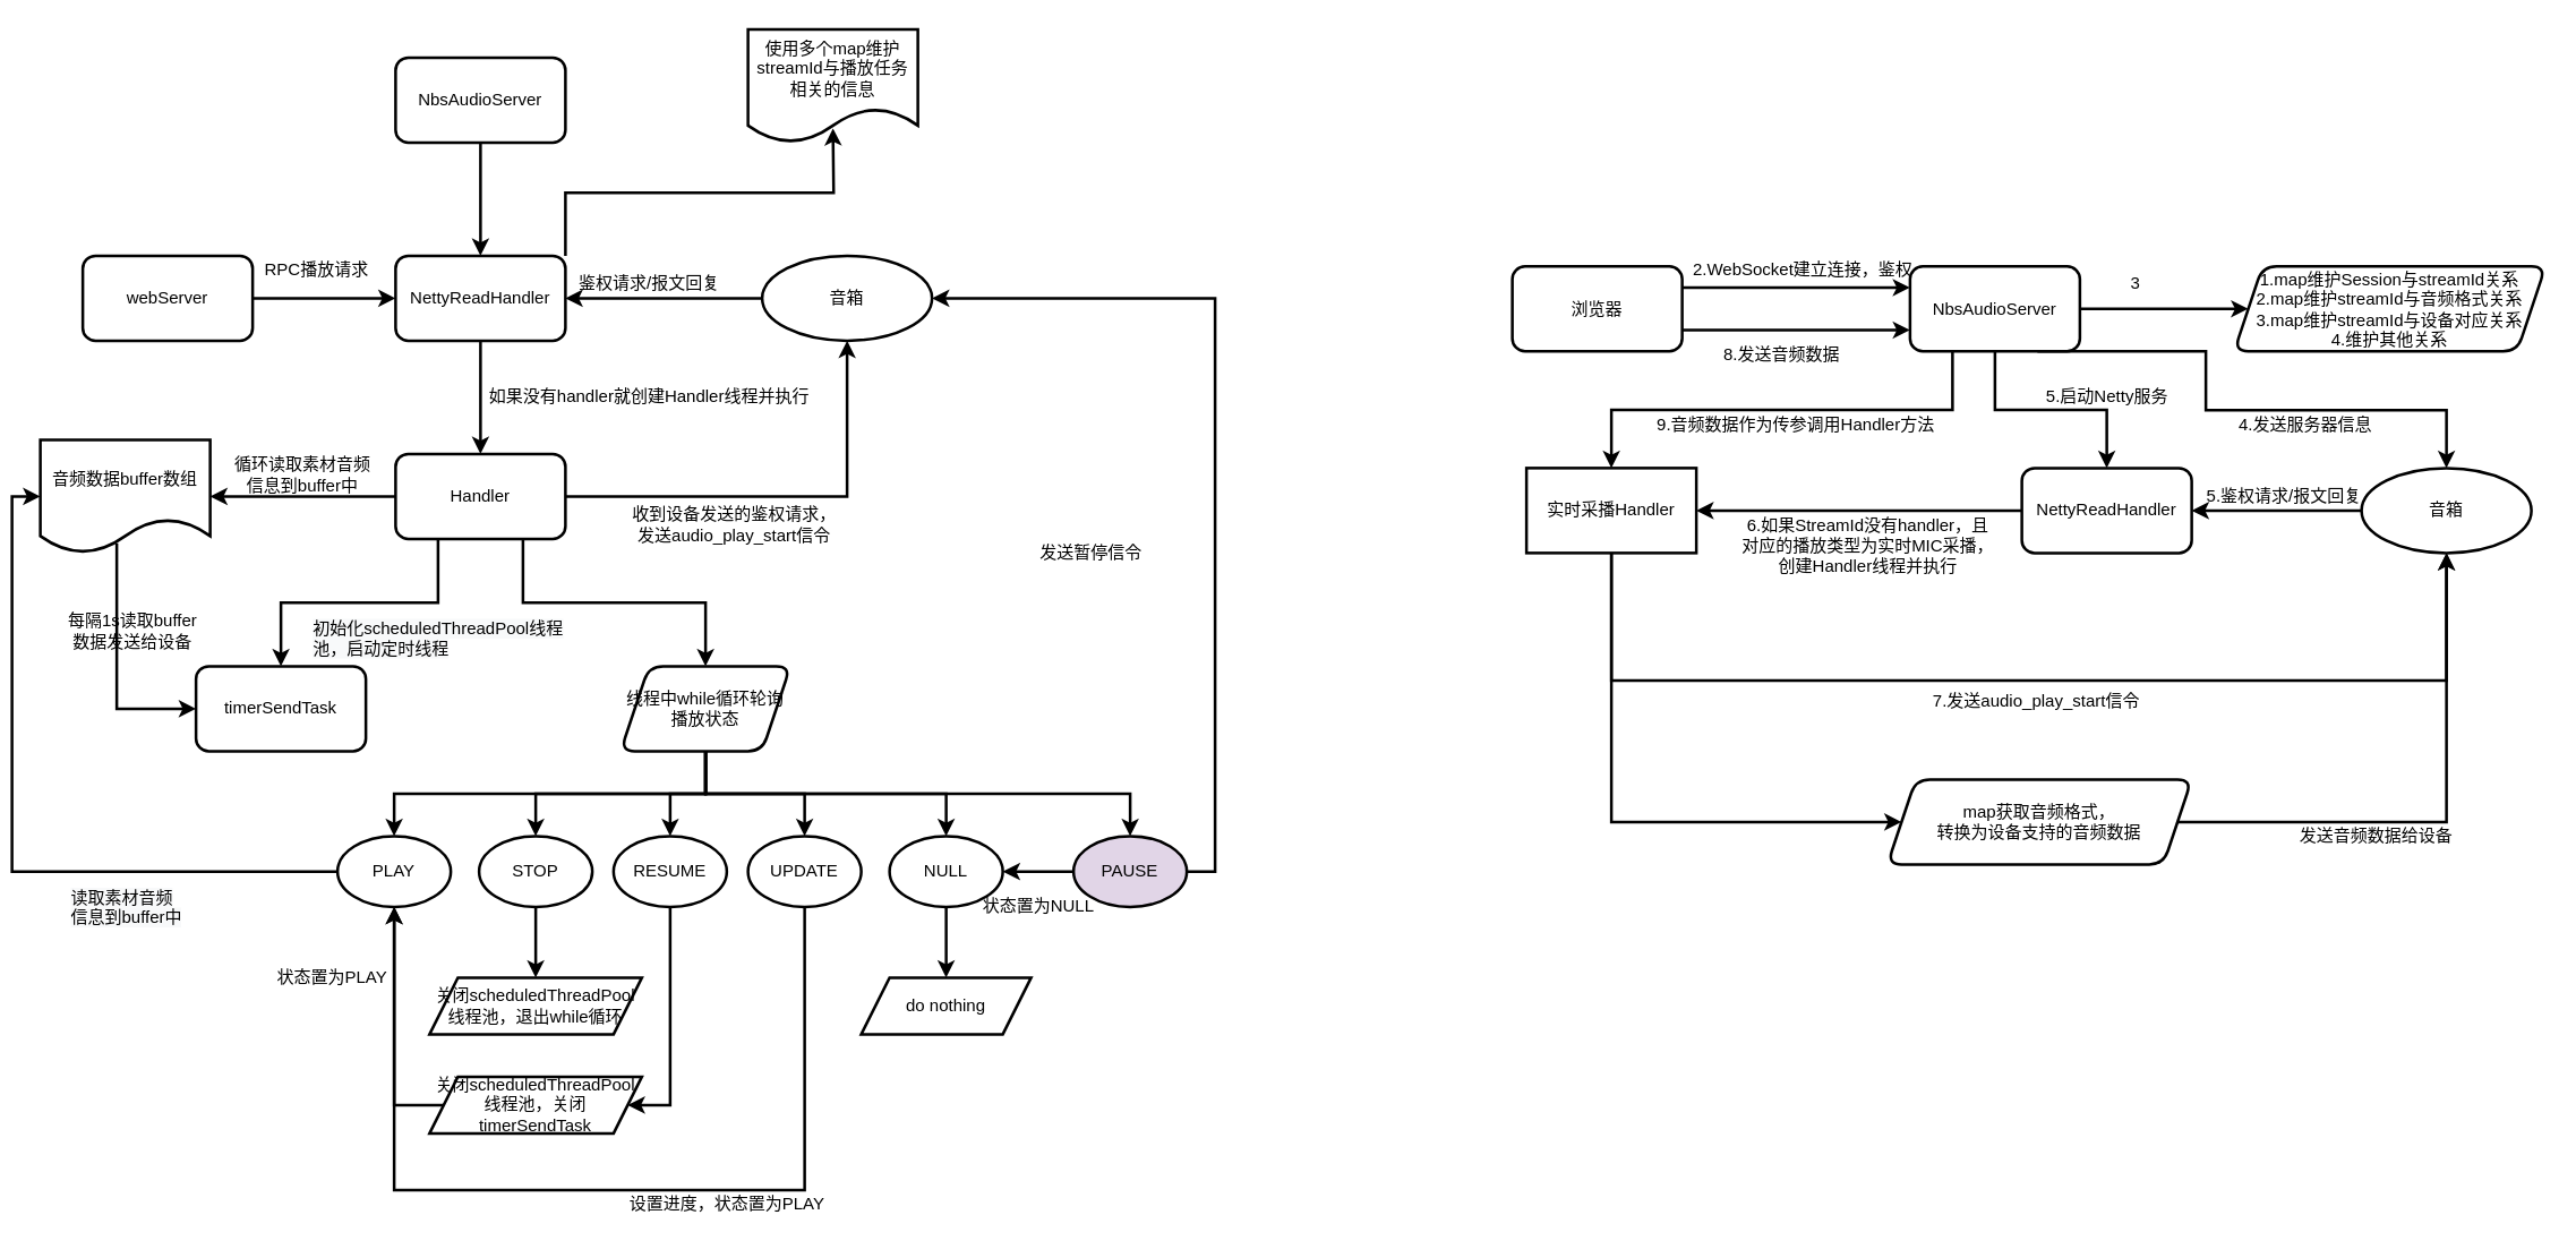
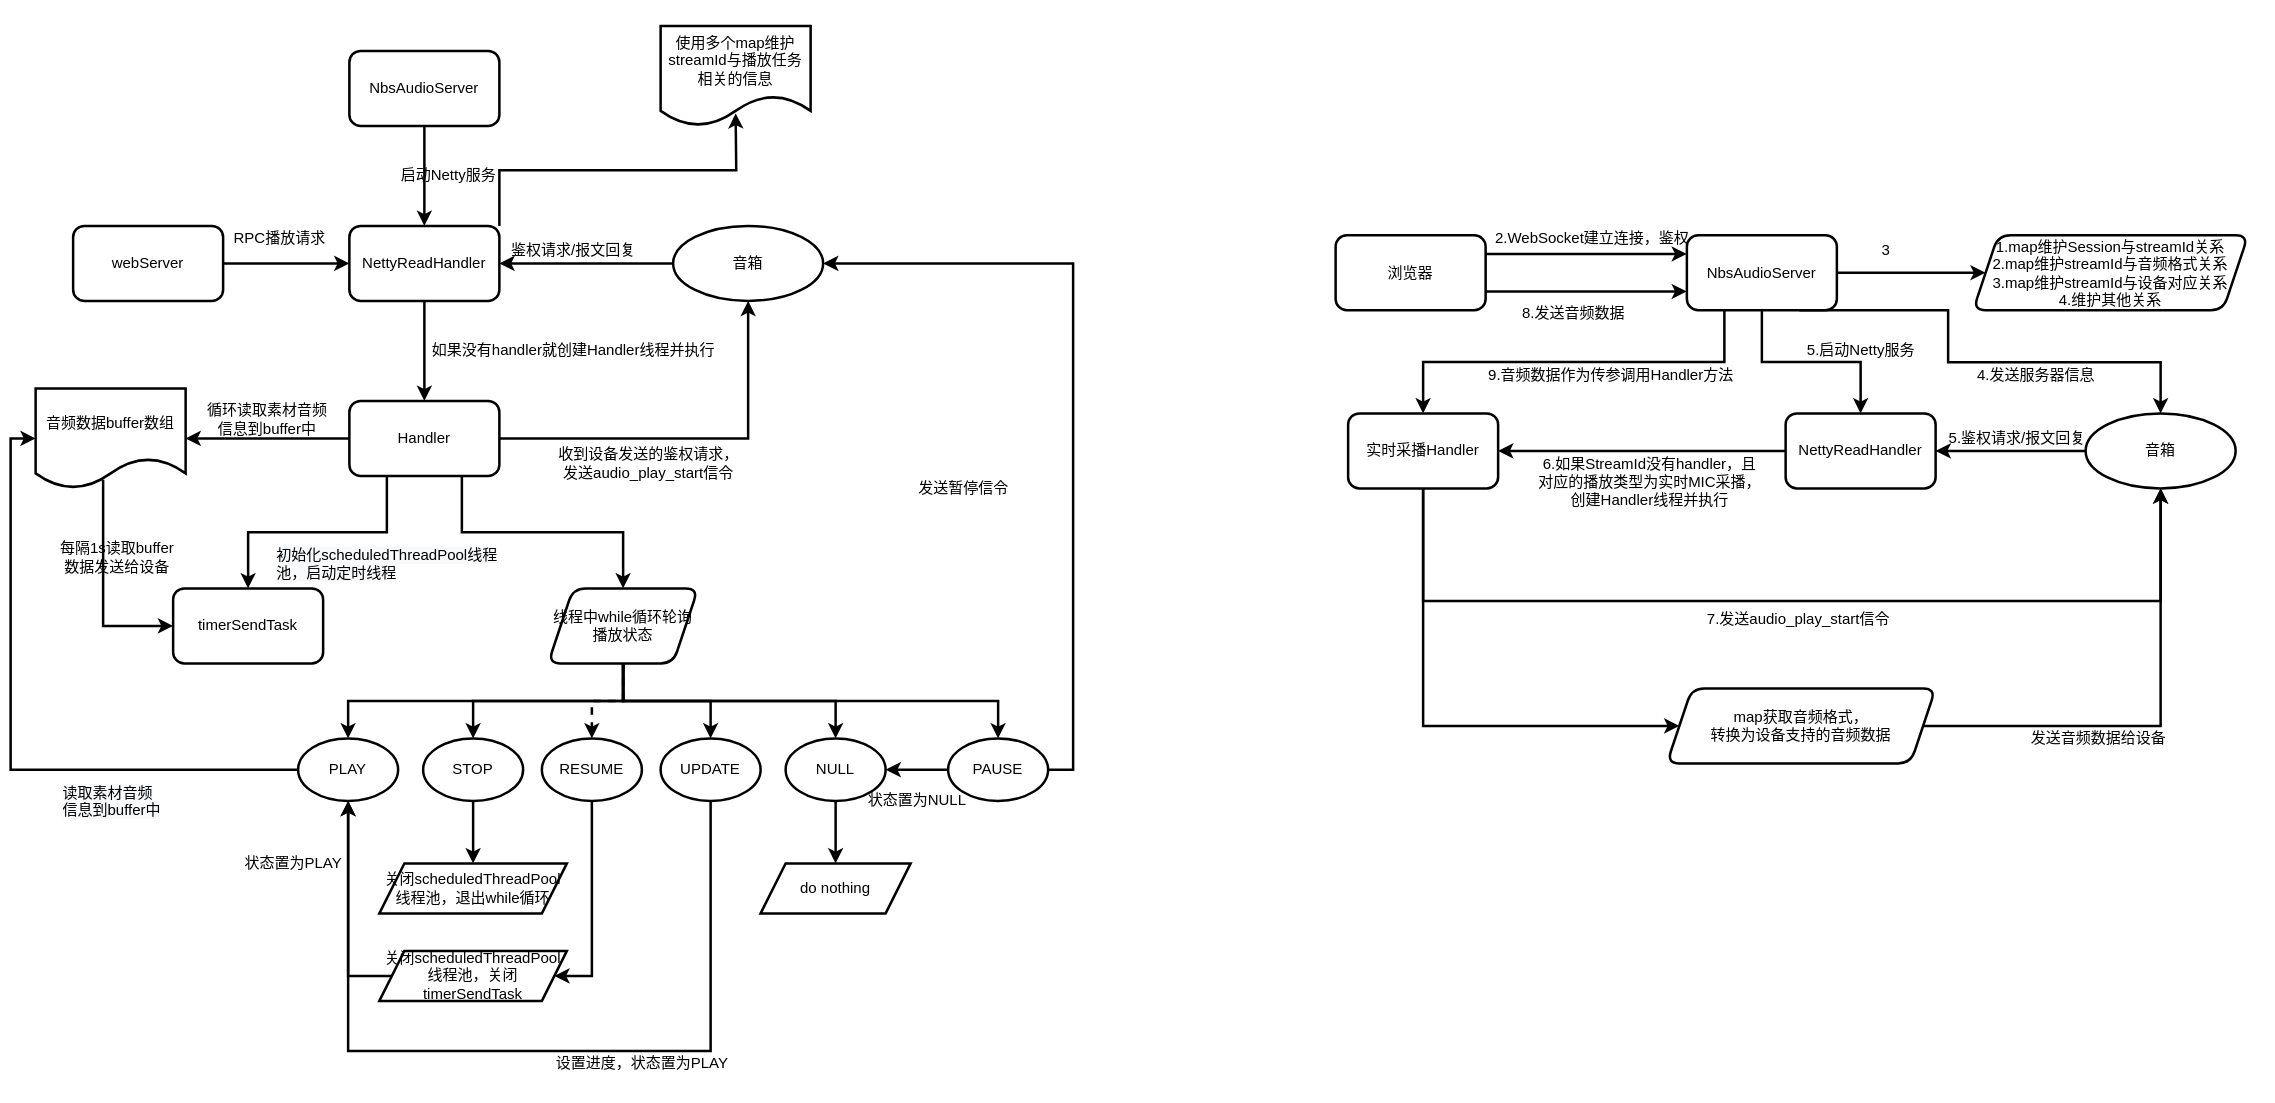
+ <mxCell id="7" value="启动Netty服务" style="text;html=1;align=center;verticalAlign=middle;resizable=0;points=[];autosize=1;sketch=0;shadow=0;strokeWidth=2;" vertex="1" parent="1"><mxGeometry x="305" y="130" width="90" height="20" as="geometry" /></mxCell>
- <mxCell id="80" value="9.音频数据作为传参调用Handler方法" style="text;html=1;align=center;verticalAlign=middle;resizable=0;points=[];autosize=1;" vertex="1" parent="1"><mxGeometry x="1155" y="290" width="210" height="20" as="geometry" /></mxCell>
+ <mxCell id="80" value="9.音频数据作为传参调用Handler方法" style="text;html=1;align=center;verticalAlign=middle;resizable=0;points=[];autosize=1;" vertex="1" parent="1"><mxGeometry x="1175" y="290" width="210" height="20" as="geometry" /></mxCell>
- <mxCell id="74" value="实时采播Handler" style="whiteSpace=wrap;html=1;strokeWidth=2;sketch=0;fillWeight=4;hachureGap=8;hachureAngle=45;shadow=0;rounded=0;" vertex="1" parent="1"><mxGeometry x="1070" y="330" width="120" height="60" as="geometry" /></mxCell>
+ <mxCell id="74" value="实时采播Handler" style="whiteSpace=wrap;html=1;rounded=1;strokeWidth=2;sketch=0;fillWeight=4;hachureGap=8;hachureAngle=45;shadow=0;" vertex="1" parent="1"><mxGeometry x="1070" y="330" width="120" height="60" as="geometry" /></mxCell>
- <mxCell id="25" style="edgeStyle=orthogonalEdgeStyle;rounded=0;sketch=0;orthogonalLoop=1;jettySize=auto;html=1;exitX=0.5;exitY=1;exitDx=0;exitDy=0;shadow=0;entryX=0.5;entryY=0;entryDx=0;entryDy=0;strokeWidth=2;" edge="1" parent="1" source="27" target="49"><mxGeometry relative="1" as="geometry"><mxPoint x="460" y="590" as="targetPoint" /></mxGeometry></mxCell>
+ <mxCell id="25" style="edgeStyle=orthogonalEdgeStyle;rounded=0;sketch=0;orthogonalLoop=1;jettySize=auto;html=1;exitX=0.5;exitY=1;exitDx=0;exitDy=0;shadow=0;entryX=0.5;entryY=0;entryDx=0;entryDy=0;strokeWidth=2;dashed=1;" edge="1" parent="1" source="27" target="49"><mxGeometry relative="1" as="geometry"><mxPoint x="460" y="590" as="targetPoint" /></mxGeometry></mxCell>
- <mxCell id="39" value="PAUSE" style="ellipse;whiteSpace=wrap;html=1;shadow=0;sketch=0;strokeWidth=2;fillColor=#e1d5e7;" vertex="1" parent="1"><mxGeometry x="750" y="590" width="80" height="50" as="geometry" /></mxCell>
+ <mxCell id="39" value="PAUSE" style="ellipse;whiteSpace=wrap;html=1;shadow=0;sketch=0;strokeWidth=2;" vertex="1" parent="1"><mxGeometry x="750" y="590" width="80" height="50" as="geometry" /></mxCell>
